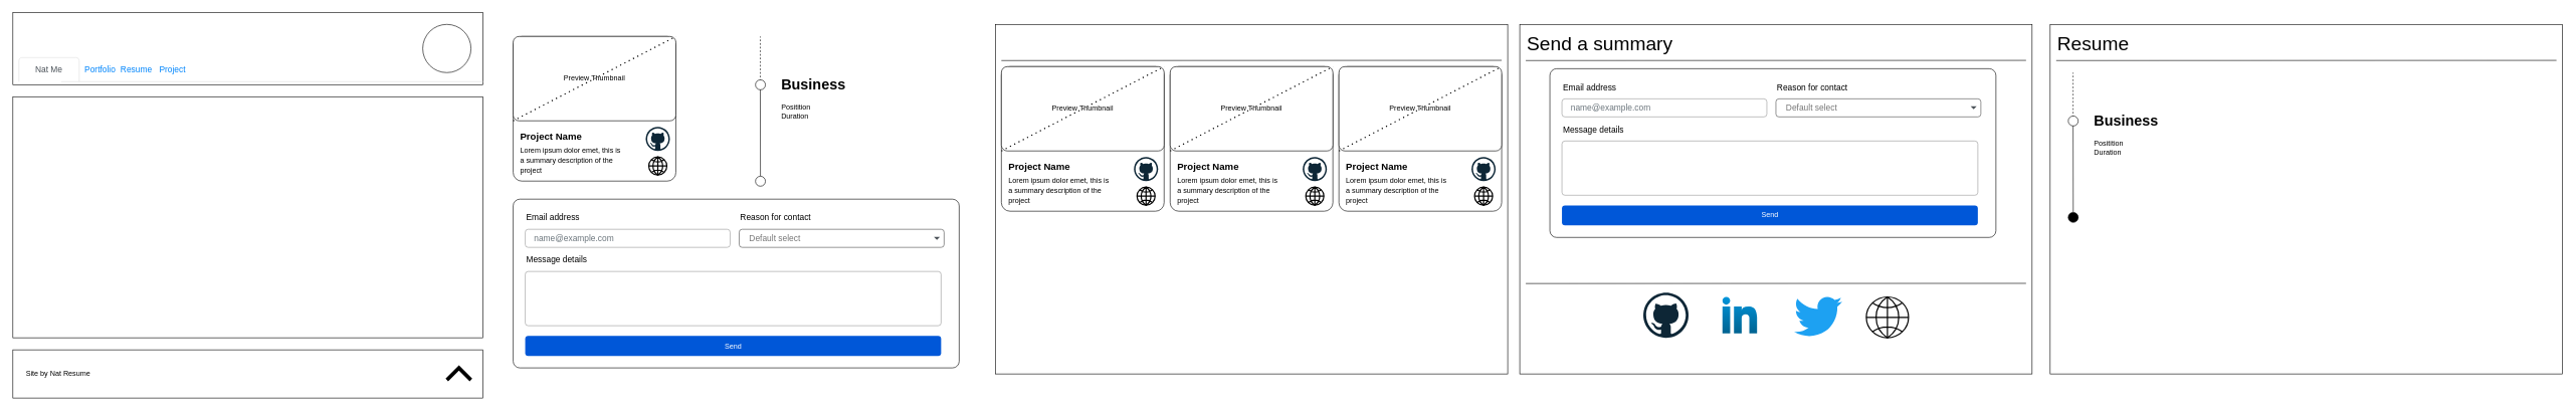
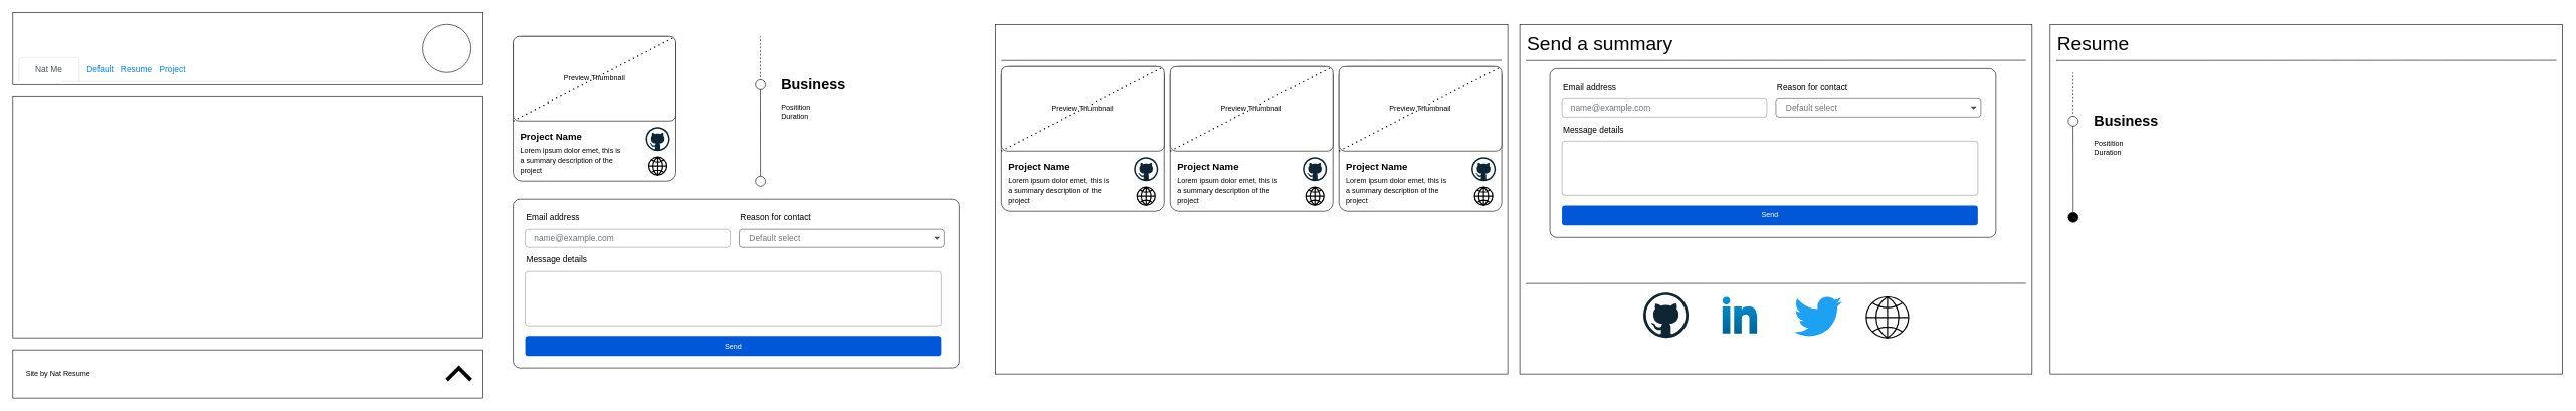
- <mxCell id="4" value="Portfolio" style="strokeColor=none;fillColor=none;rSize=5;perimeter=none;whiteSpace=wrap;resizeWidth=1;align=center;spacing=20;fontSize=14;fontColor=#0085FC;" parent="1" vertex="1"><mxGeometry x="140" y="95" width="50" height="40" as="geometry" /></mxCell>
+ <mxCell id="4" value="Default" style="strokeColor=none;fillColor=none;rSize=5;perimeter=none;whiteSpace=wrap;resizeWidth=1;align=center;spacing=20;fontSize=14;fontColor=#0085FC;" parent="1" vertex="1"><mxGeometry x="140" y="95" width="50" height="40" as="geometry" /></mxCell>
